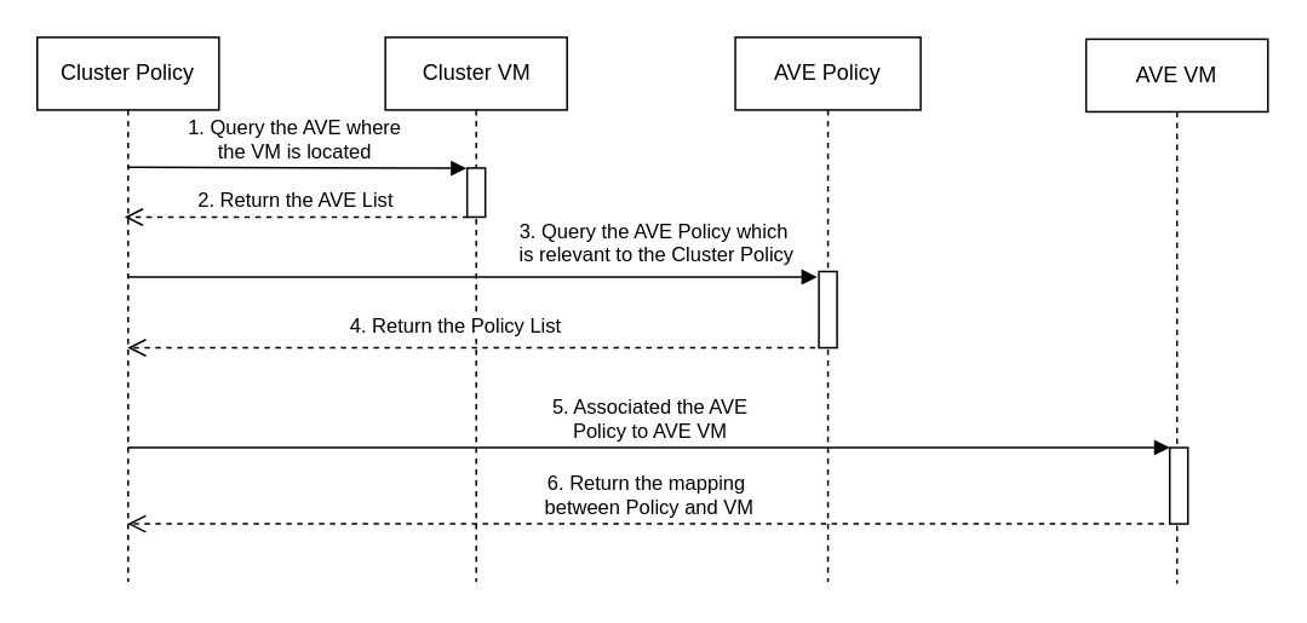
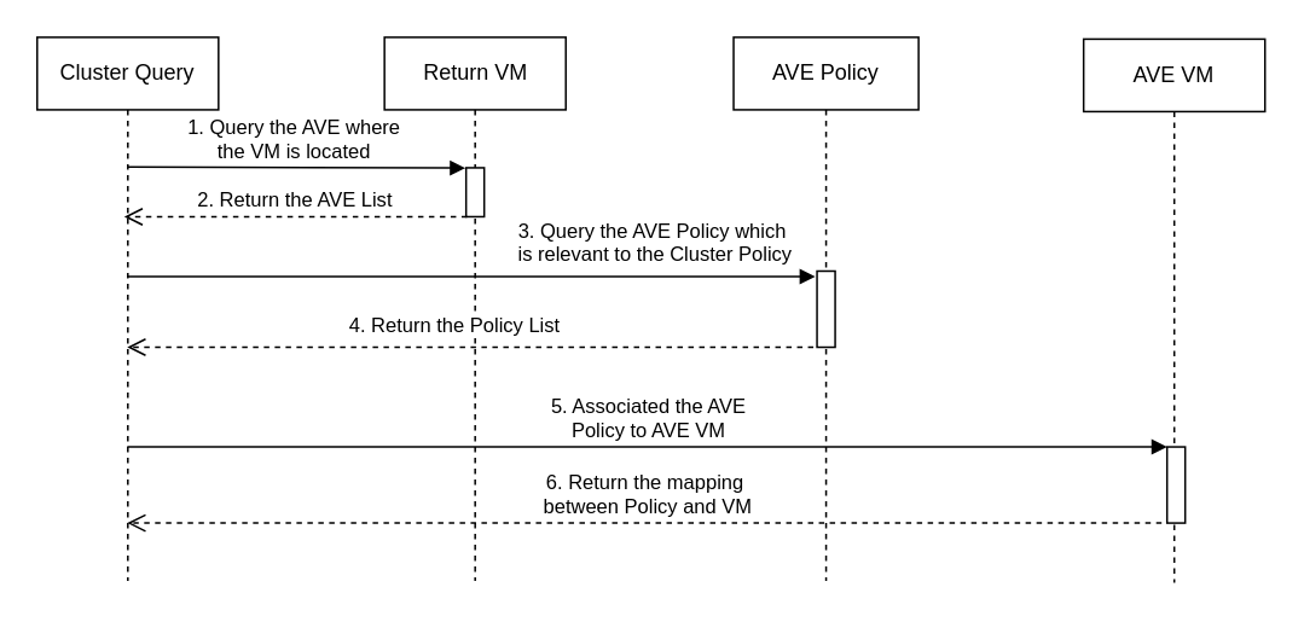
- <mxCell id="2" value="Cluster Policy" style="shape=umlLifeline;perimeter=lifelinePerimeter;whiteSpace=wrap;html=1;container=1;collapsible=0;recursiveResize=0;outlineConnect=0;" parent="1" vertex="1"><mxGeometry x="20" y="20" width="100" height="300" as="geometry" /></mxCell>
+ <mxCell id="2" value="Cluster Query" style="shape=umlLifeline;perimeter=lifelinePerimeter;whiteSpace=wrap;html=1;container=1;collapsible=0;recursiveResize=0;outlineConnect=0;" parent="1" vertex="1"><mxGeometry x="20" y="20" width="100" height="300" as="geometry" /></mxCell>
- <mxCell id="3" value="Cluster VM" style="shape=umlLifeline;perimeter=lifelinePerimeter;whiteSpace=wrap;html=1;container=1;collapsible=0;recursiveResize=0;outlineConnect=0;" parent="1" vertex="1"><mxGeometry x="211.5" y="20" width="100" height="300" as="geometry" /></mxCell>
+ <mxCell id="3" value="Return VM" style="shape=umlLifeline;perimeter=lifelinePerimeter;whiteSpace=wrap;html=1;container=1;collapsible=0;recursiveResize=0;outlineConnect=0;" parent="1" vertex="1"><mxGeometry x="211.5" y="20" width="100" height="300" as="geometry" /></mxCell>
